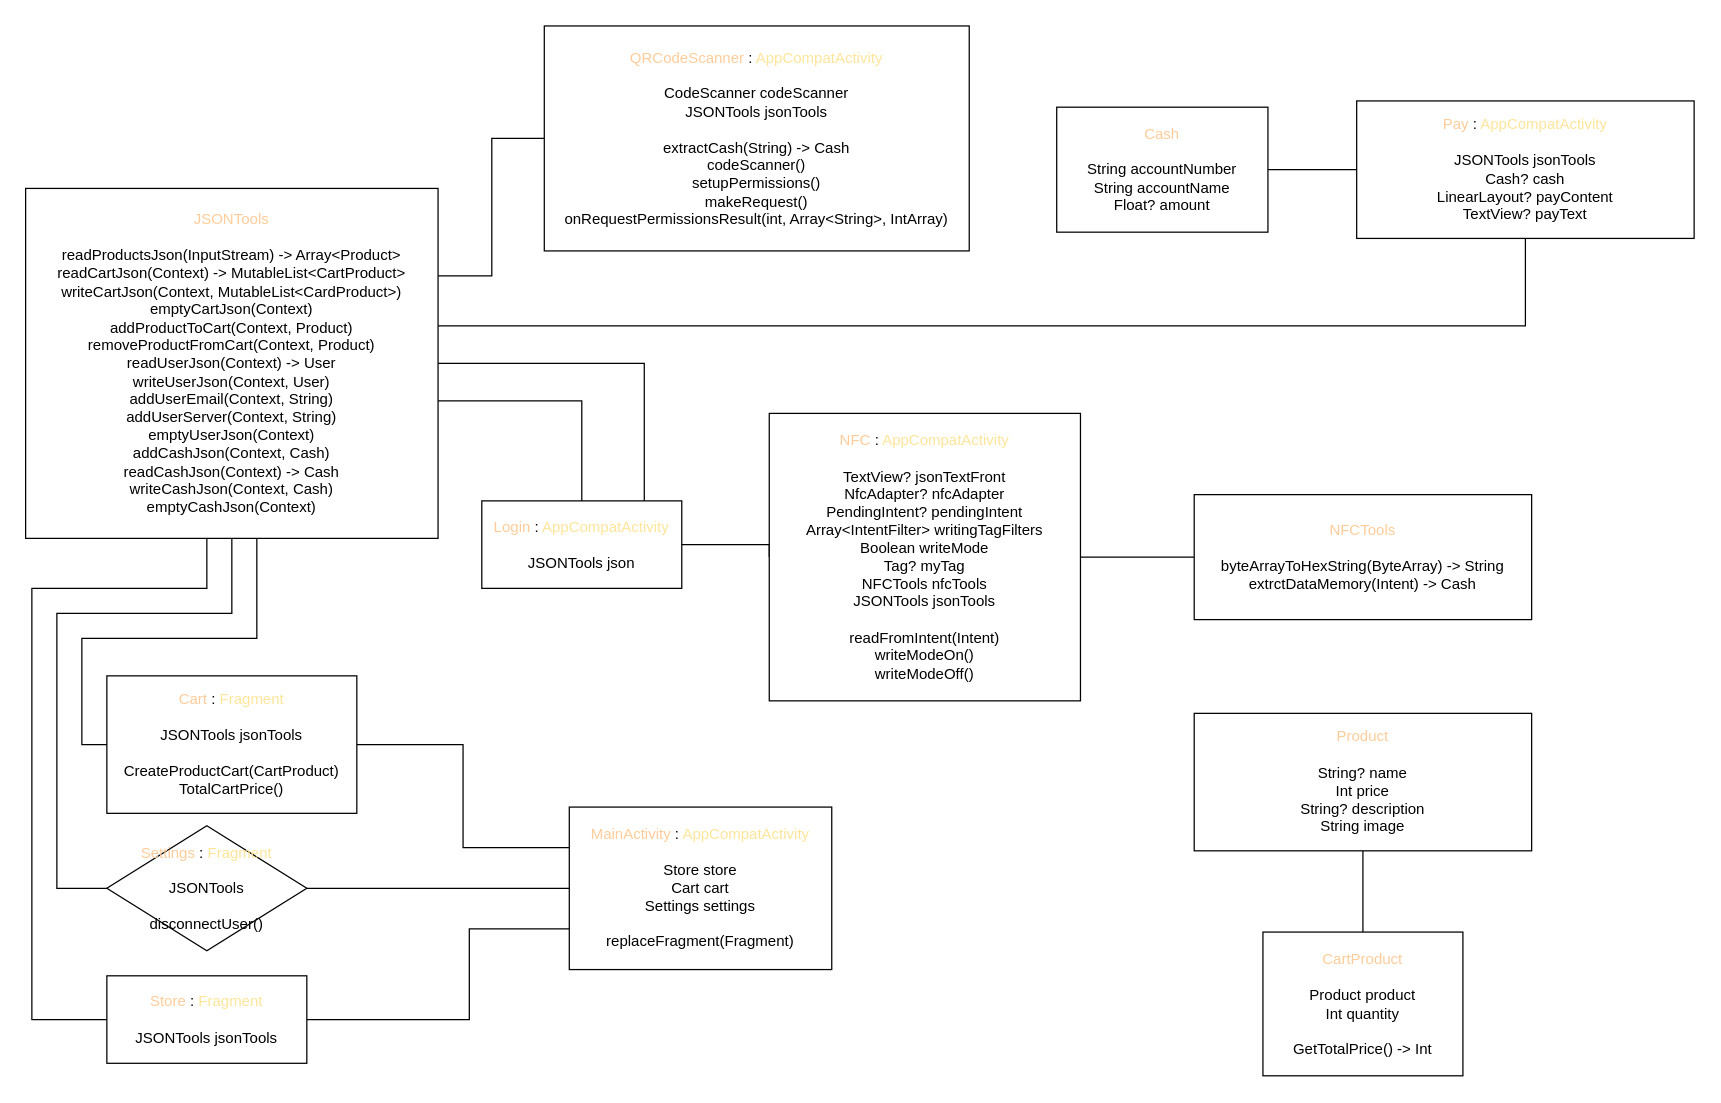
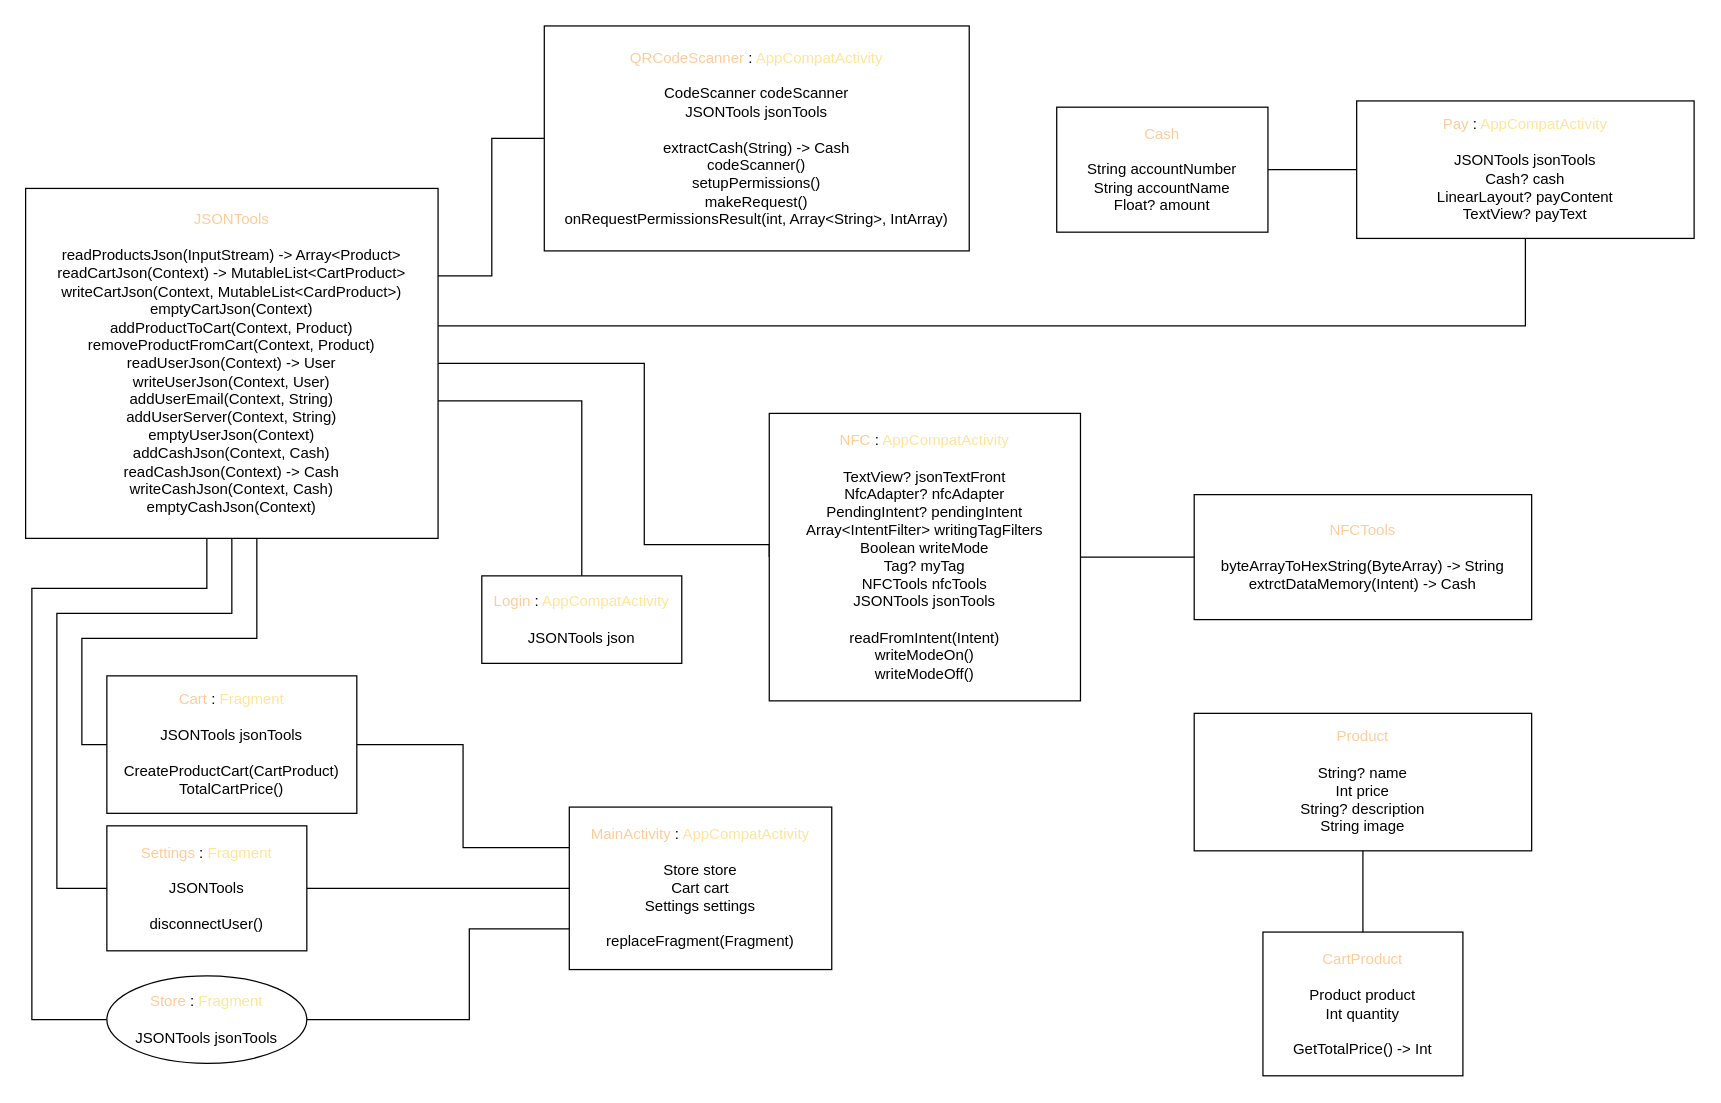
- <mxCell id="16" value="&lt;font color=&quot;#ffcc99&quot;&gt;Login&lt;/font&gt; : &lt;font color=&quot;#ffe599&quot;&gt;AppCompatActivity&lt;/font&gt;&lt;br&gt;&lt;br&gt;JSONTools json" style="rounded=0;whiteSpace=wrap;html=1;" vertex="1" parent="1"><mxGeometry x="385" y="400" width="160" height="70" as="geometry" /></mxCell>
+ <mxCell id="16" value="&lt;font color=&quot;#ffcc99&quot;&gt;Login&lt;/font&gt; : &lt;font color=&quot;#ffe599&quot;&gt;AppCompatActivity&lt;/font&gt;&lt;br&gt;&lt;br&gt;JSONTools json" style="rounded=0;whiteSpace=wrap;html=1;" vertex="1" parent="1"><mxGeometry x="385" y="460" width="160" height="70" as="geometry" /></mxCell>
- <mxCell id="25" value="&lt;div&gt;&lt;font color=&quot;#ffcc99&quot;&gt;Settings&lt;/font&gt; : &lt;font color=&quot;#ffe599&quot;&gt;Fragment&lt;/font&gt;&lt;/div&gt;&lt;div&gt;&lt;br&gt;&lt;/div&gt;&lt;div&gt;JSONTools&lt;br&gt;&lt;/div&gt;&lt;div&gt;&lt;br&gt;&lt;/div&gt;&lt;div&gt;disconnectUser()&lt;br&gt;&lt;/div&gt;" style="rhombus;whiteSpace=wrap;html=1;" vertex="1" parent="1"><mxGeometry x="85" y="660" width="160" height="100" as="geometry" /></mxCell>
+ <mxCell id="25" value="&lt;div&gt;&lt;font color=&quot;#ffcc99&quot;&gt;Settings&lt;/font&gt; : &lt;font color=&quot;#ffe599&quot;&gt;Fragment&lt;/font&gt;&lt;/div&gt;&lt;div&gt;&lt;br&gt;&lt;/div&gt;&lt;div&gt;JSONTools&lt;br&gt;&lt;/div&gt;&lt;div&gt;&lt;br&gt;&lt;/div&gt;&lt;div&gt;disconnectUser()&lt;br&gt;&lt;/div&gt;" style="rounded=0;whiteSpace=wrap;html=1;" vertex="1" parent="1"><mxGeometry x="85" y="660" width="160" height="100" as="geometry" /></mxCell>
- <mxCell id="27" value="&lt;div&gt;&lt;font color=&quot;#ffcc99&quot;&gt;Store&lt;/font&gt; : &lt;font color=&quot;#ffe599&quot;&gt;Fragment&lt;/font&gt;&lt;/div&gt;&lt;div&gt;&lt;br&gt;&lt;/div&gt;&lt;div&gt;JSONTools jsonTools&lt;br&gt;&lt;/div&gt;" style="rounded=0;whiteSpace=wrap;html=1;" vertex="1" parent="1"><mxGeometry x="85" y="780" width="160" height="70" as="geometry" /></mxCell>
+ <mxCell id="27" value="&lt;div&gt;&lt;font color=&quot;#ffcc99&quot;&gt;Store&lt;/font&gt; : &lt;font color=&quot;#ffe599&quot;&gt;Fragment&lt;/font&gt;&lt;/div&gt;&lt;div&gt;&lt;br&gt;&lt;/div&gt;&lt;div&gt;JSONTools jsonTools&lt;br&gt;&lt;/div&gt;" style="ellipse;whiteSpace=wrap;html=1;" vertex="1" parent="1"><mxGeometry x="85" y="780" width="160" height="70" as="geometry" /></mxCell>
